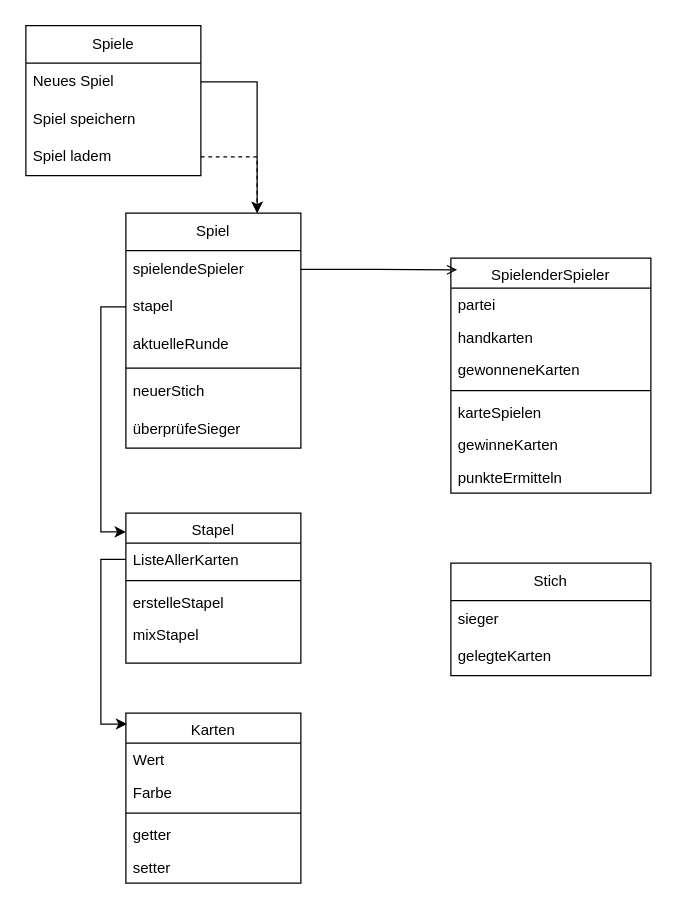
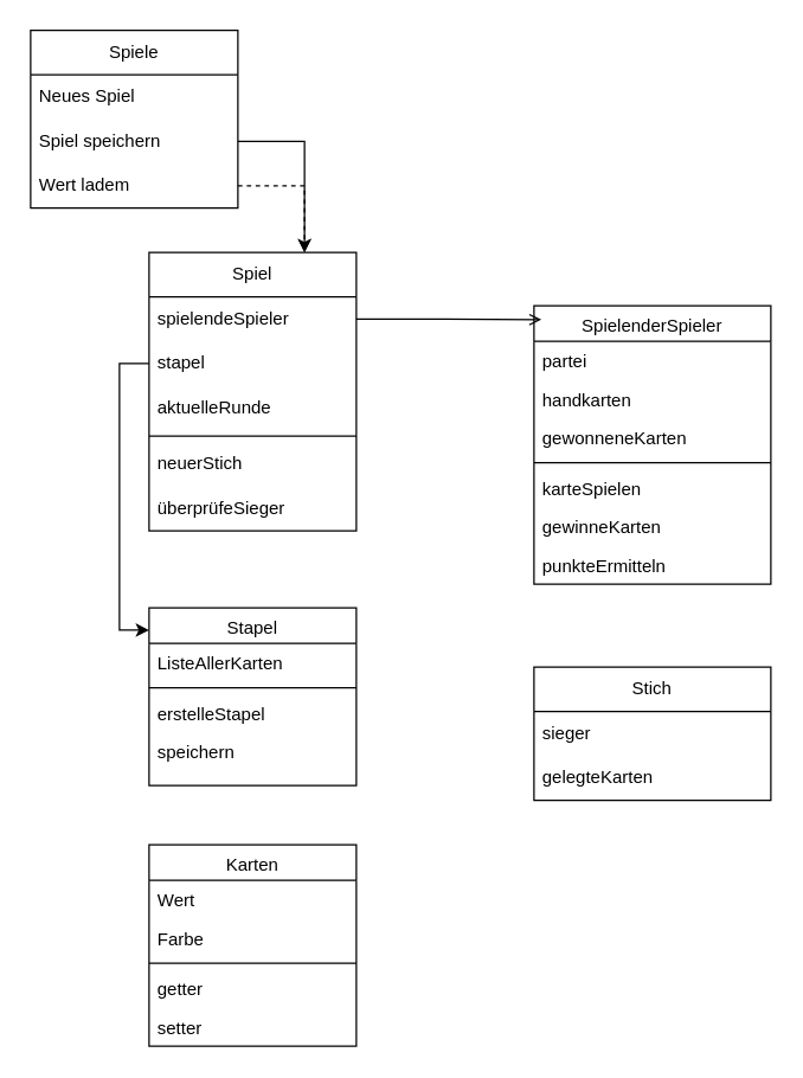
- <mxCell id="40" style="edgeStyle=orthogonalEdgeStyle;rounded=0;orthogonalLoop=1;jettySize=auto;html=1;entryX=0.75;entryY=0;entryDx=0;entryDy=0;" parent="1" source="9" target="25" edge="1"><mxGeometry relative="1" as="geometry" /></mxCell>
+ <mxCell id="33" style="edgeStyle=orthogonalEdgeStyle;rounded=0;orthogonalLoop=1;jettySize=auto;html=1;exitX=1;exitY=0.5;exitDx=0;exitDy=0;entryX=0.75;entryY=0;entryDx=0;entryDy=0;" parent="1" source="10" target="25" edge="1"><mxGeometry relative="1" as="geometry" /></mxCell>
- <mxCell id="11" value="Spiel ladem" style="text;strokeColor=none;fillColor=none;align=left;verticalAlign=middle;spacingLeft=4;spacingRight=4;overflow=hidden;points=[[0,0.5],[1,0.5]];portConstraint=eastwest;rotatable=0;whiteSpace=wrap;html=1;" parent="8" vertex="1"><mxGeometry y="90" width="140" height="30" as="geometry" /></mxCell>
+ <mxCell id="11" value="Wert ladem" style="text;strokeColor=none;fillColor=none;align=left;verticalAlign=middle;spacingLeft=4;spacingRight=4;overflow=hidden;points=[[0,0.5],[1,0.5]];portConstraint=eastwest;rotatable=0;whiteSpace=wrap;html=1;" parent="8" vertex="1"><mxGeometry y="90" width="140" height="30" as="geometry" /></mxCell>
- <mxCell id="16" value="mixStapel" style="text;align=left;verticalAlign=top;spacingLeft=4;spacingRight=4;overflow=hidden;rotatable=0;points=[[0,0.5],[1,0.5]];portConstraint=eastwest;" parent="12" vertex="1"><mxGeometry y="84" width="140" height="26" as="geometry" /></mxCell>
+ <mxCell id="16" value="speichern" style="text;align=left;verticalAlign=top;spacingLeft=4;spacingRight=4;overflow=hidden;rotatable=0;points=[[0,0.5],[1,0.5]];portConstraint=eastwest;" parent="12" vertex="1"><mxGeometry y="84" width="140" height="26" as="geometry" /></mxCell>
- <mxCell id="35" style="edgeStyle=orthogonalEdgeStyle;rounded=0;orthogonalLoop=1;jettySize=auto;html=1;exitX=0;exitY=0.5;exitDx=0;exitDy=0;entryX=0.007;entryY=0.064;entryDx=0;entryDy=0;entryPerimeter=0;" parent="1" source="13" target="2" edge="1"><mxGeometry relative="1" as="geometry" /></mxCell>
